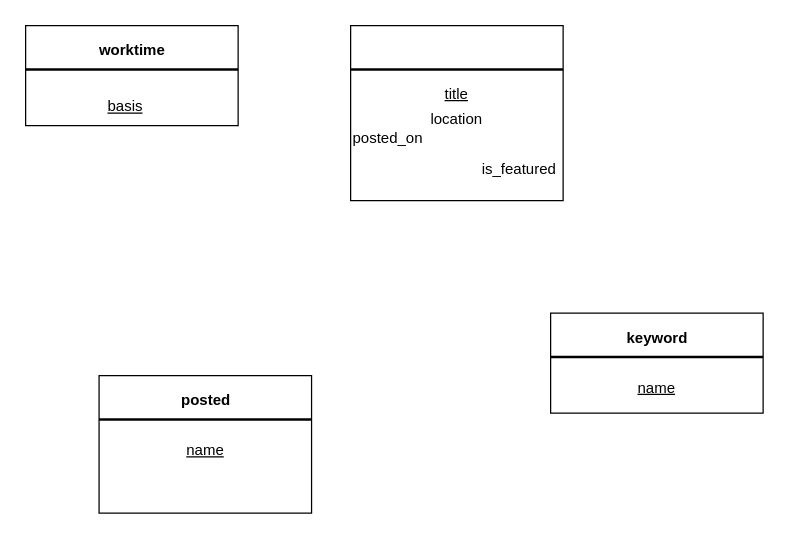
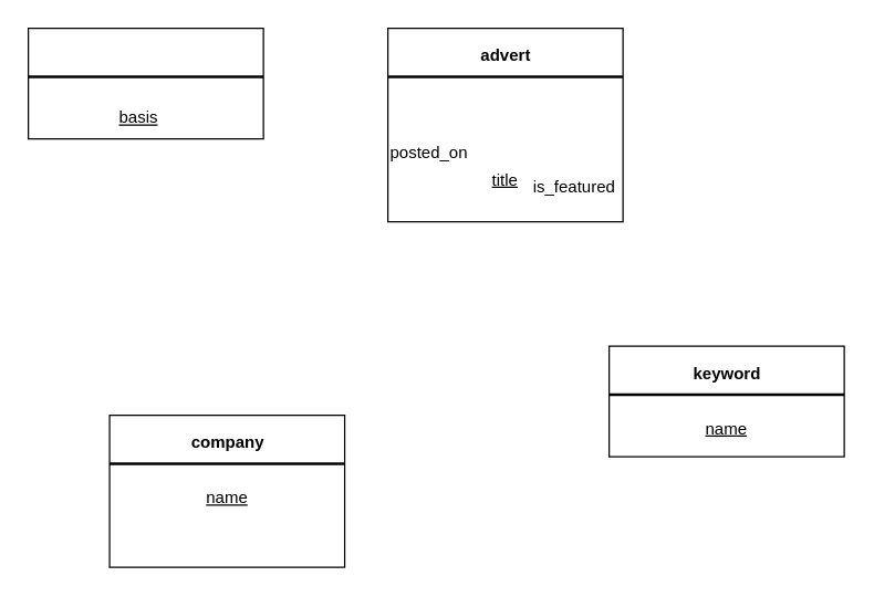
- <mxCell id="9" value="&lt;div&gt;worktime&lt;/div&gt;" style="text;html=1;strokeColor=none;fillColor=none;align=center;verticalAlign=middle;whiteSpace=wrap;rounded=0;fontStyle=1" vertex="1" parent="1"><mxGeometry x="78.75" y="30" width="52.5" height="20" as="geometry" /></mxCell>
+ <mxCell id="3" value="advert" style="text;html=1;strokeColor=none;fillColor=none;align=center;verticalAlign=middle;whiteSpace=wrap;rounded=0;fontStyle=1" vertex="1" parent="1"><mxGeometry x="338.75" y="30" width="52.5" height="20" as="geometry" /></mxCell>
- <mxCell id="5" value="title" style="text;html=1;strokeColor=none;fillColor=none;align=center;verticalAlign=middle;whiteSpace=wrap;rounded=0;fontStyle=4" vertex="1" parent="1"><mxGeometry x="345" y="65" width="40" height="20" as="geometry" /></mxCell>
+ <mxCell id="5" value="title" style="text;html=1;strokeColor=none;fillColor=none;align=center;verticalAlign=middle;whiteSpace=wrap;rounded=0;fontStyle=4" vertex="1" parent="1"><mxGeometry x="345" y="120" width="40" height="20" as="geometry" /></mxCell>
- <mxCell id="6" value="location" style="text;html=1;strokeColor=none;fillColor=none;align=center;verticalAlign=middle;whiteSpace=wrap;rounded=0;fontStyle=0" vertex="1" parent="1"><mxGeometry x="345" y="85" width="40" height="20" as="geometry" /></mxCell>
- <mxCell id="14" value="posted" style="text;html=1;strokeColor=none;fillColor=none;align=center;verticalAlign=middle;whiteSpace=wrap;rounded=0;fontStyle=1" vertex="1" parent="1"><mxGeometry x="137.5" y="310" width="52.5" height="20" as="geometry" /></mxCell>
+ <mxCell id="14" value="company" style="text;html=1;strokeColor=none;fillColor=none;align=center;verticalAlign=middle;whiteSpace=wrap;rounded=0;fontStyle=1" vertex="1" parent="1"><mxGeometry x="137.5" y="310" width="52.5" height="20" as="geometry" /></mxCell>
